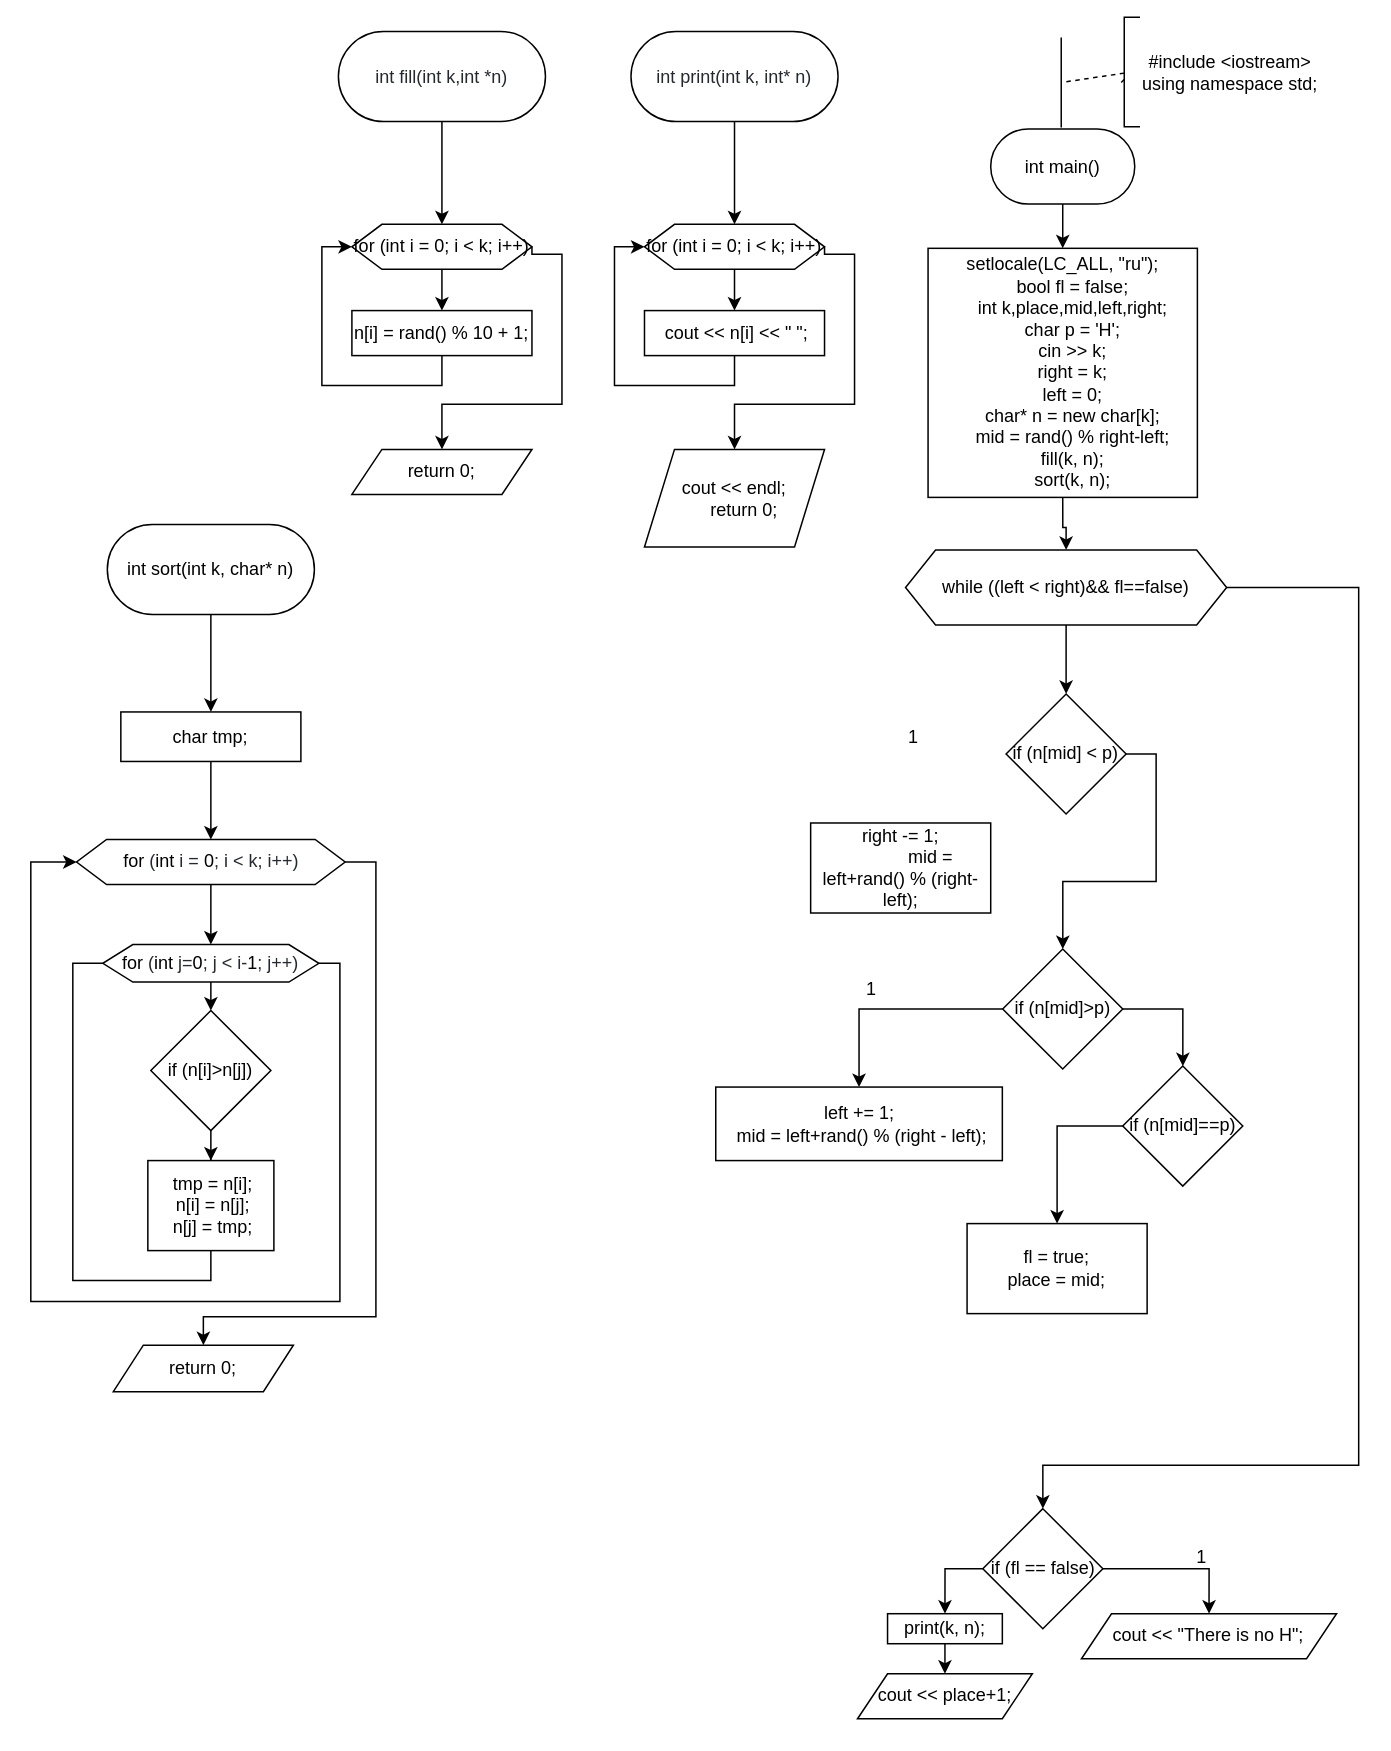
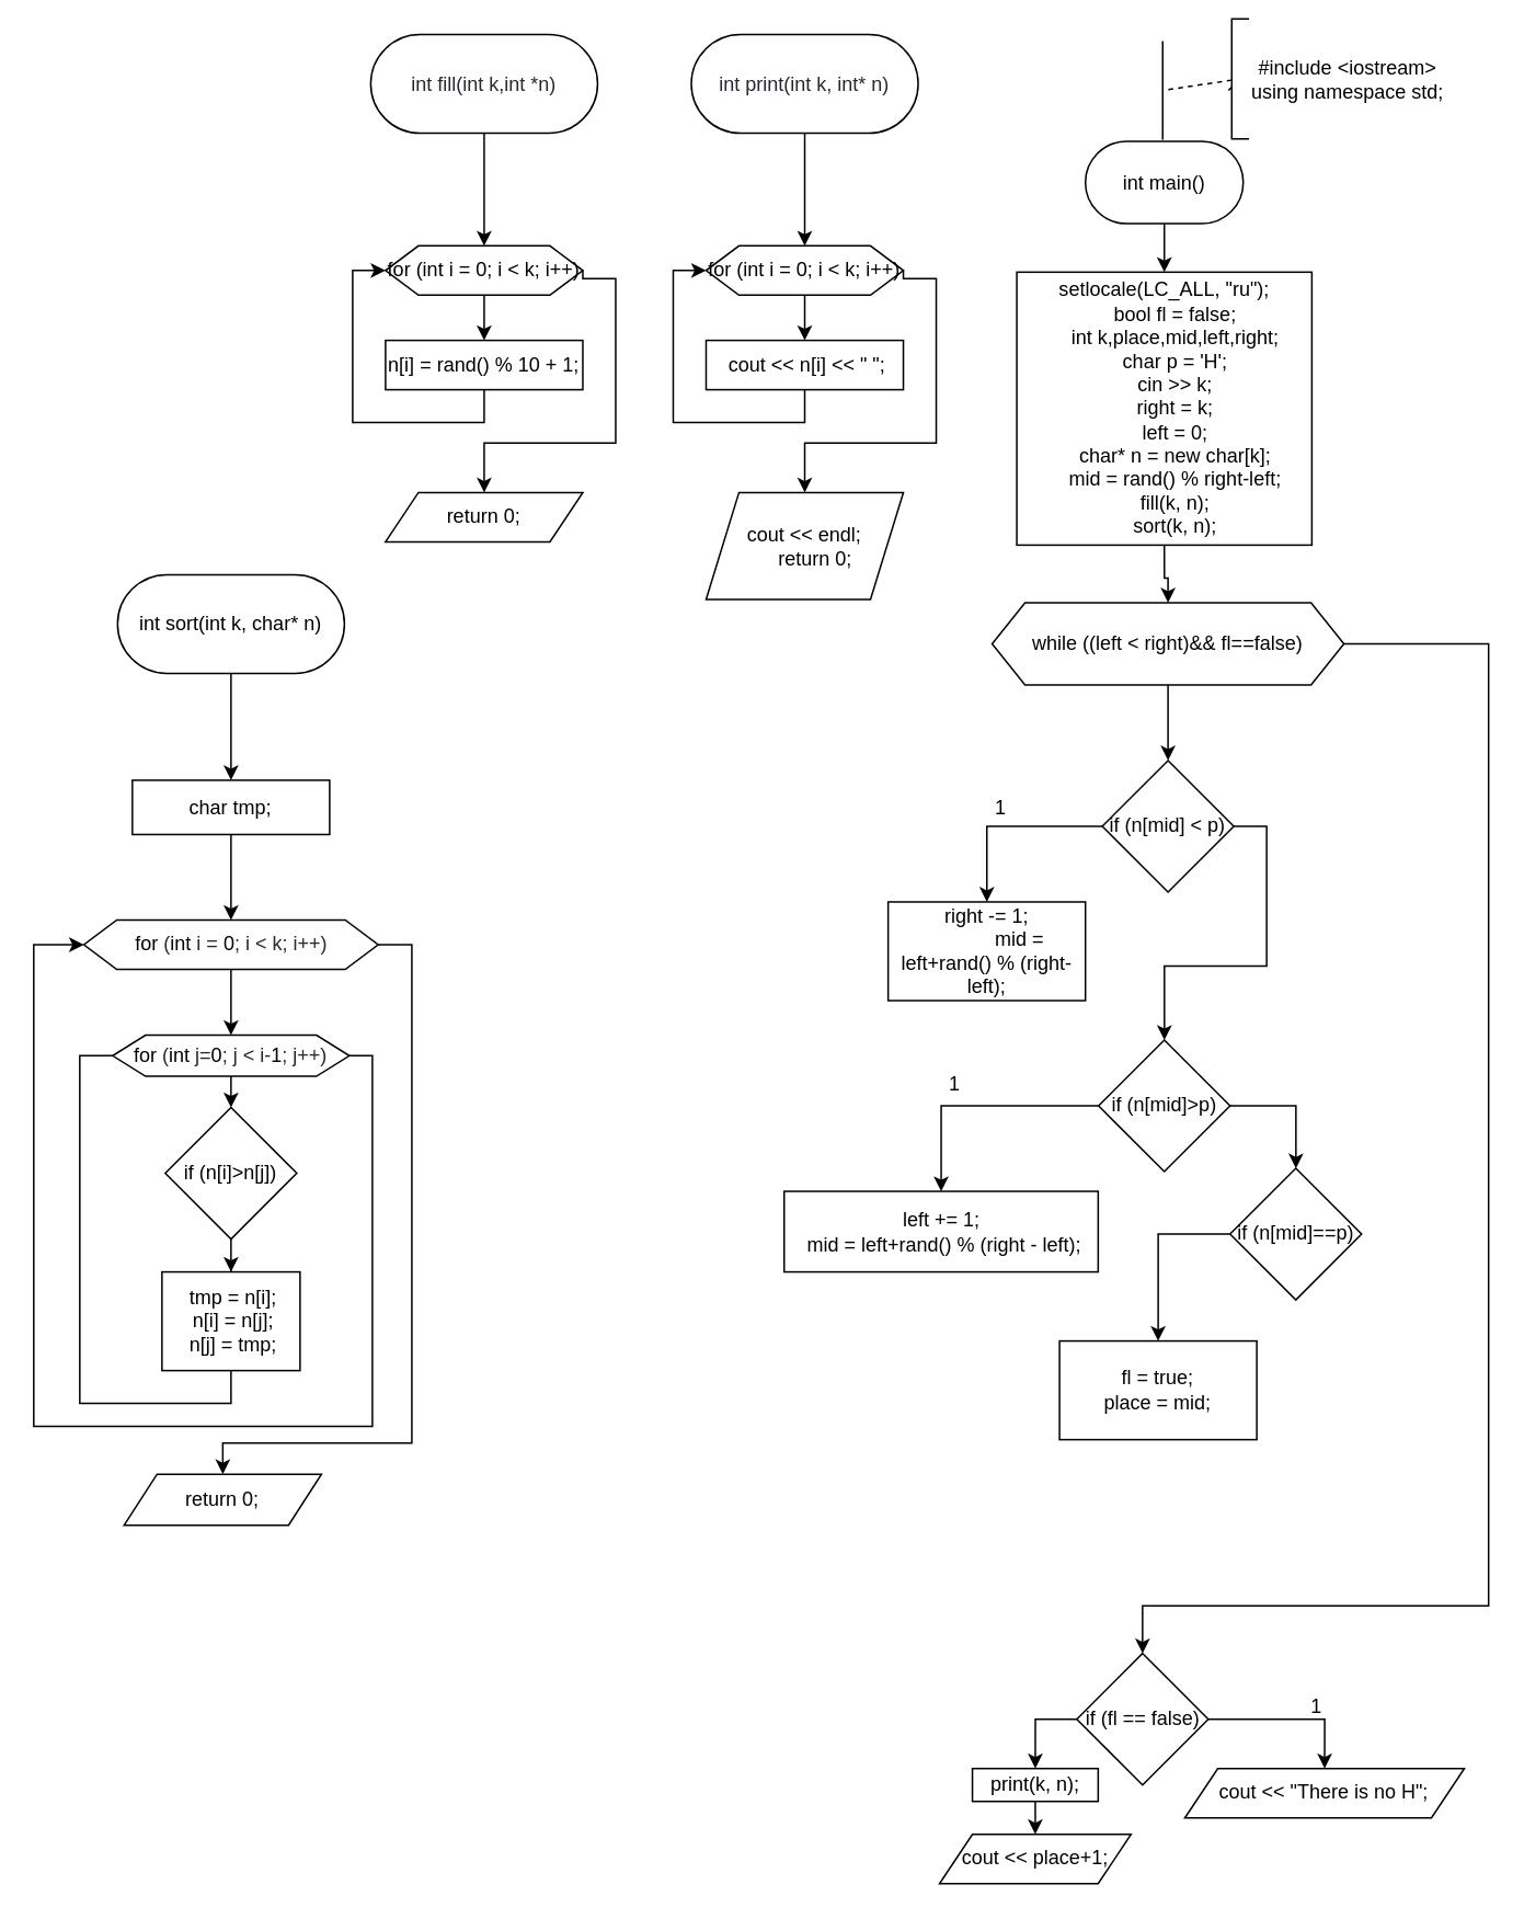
+ <mxCell id="52" style="edgeStyle=orthogonalEdgeStyle;rounded=0;orthogonalLoop=1;jettySize=auto;html=1;exitX=0;exitY=0.5;exitDx=0;exitDy=0;" edge="1" parent="1" source="54" target="55"><mxGeometry relative="1" as="geometry" /></mxCell>
